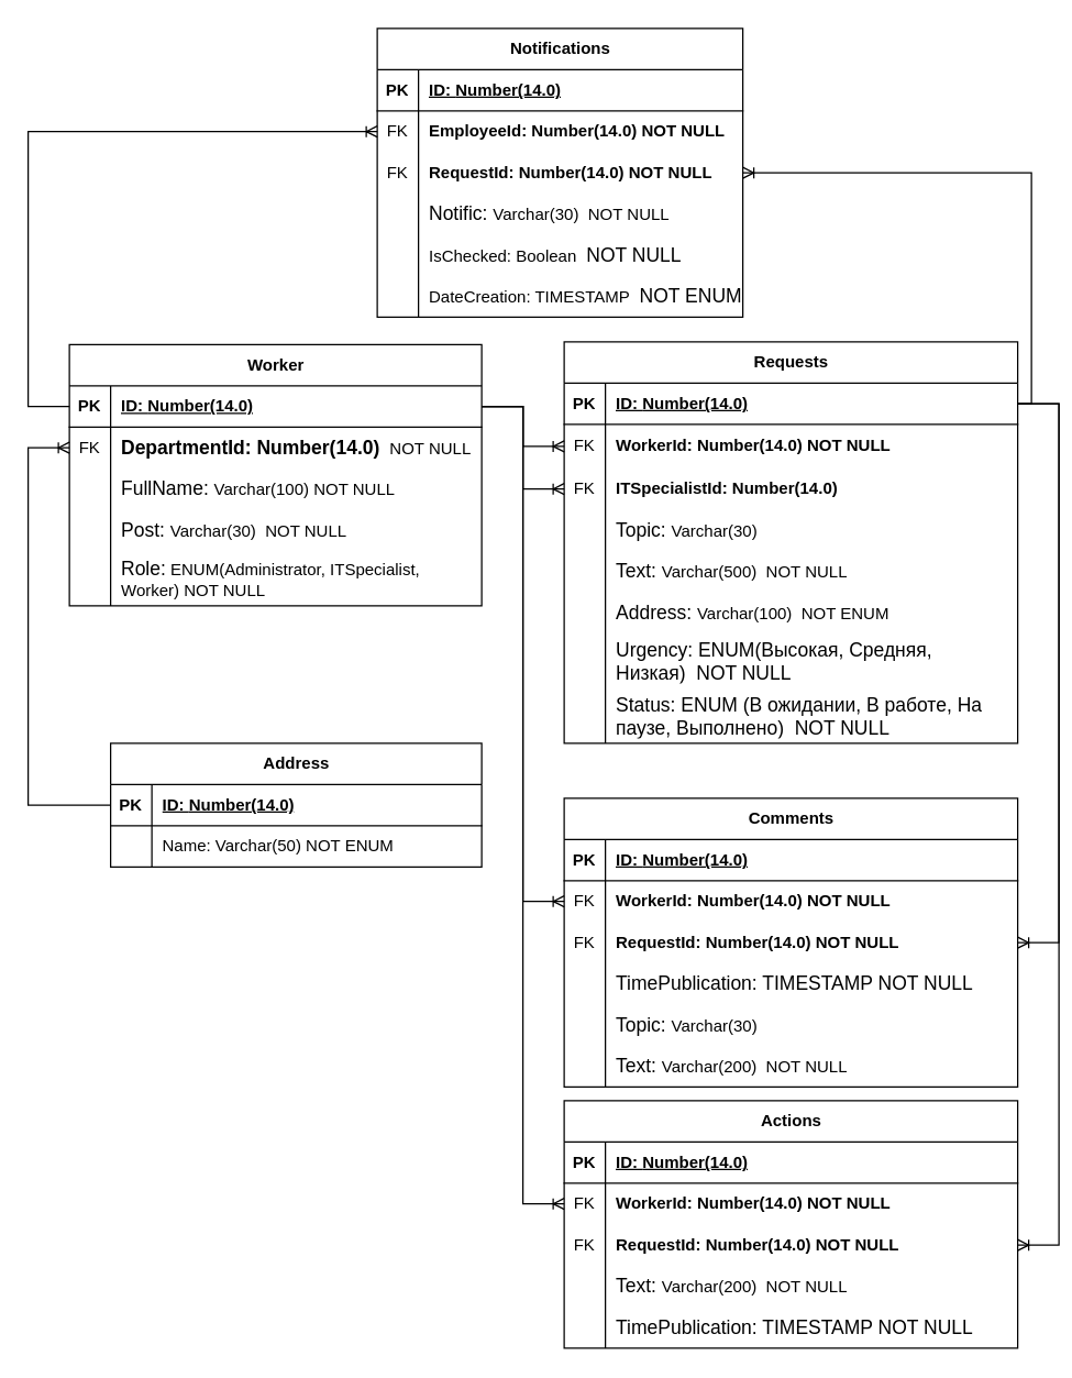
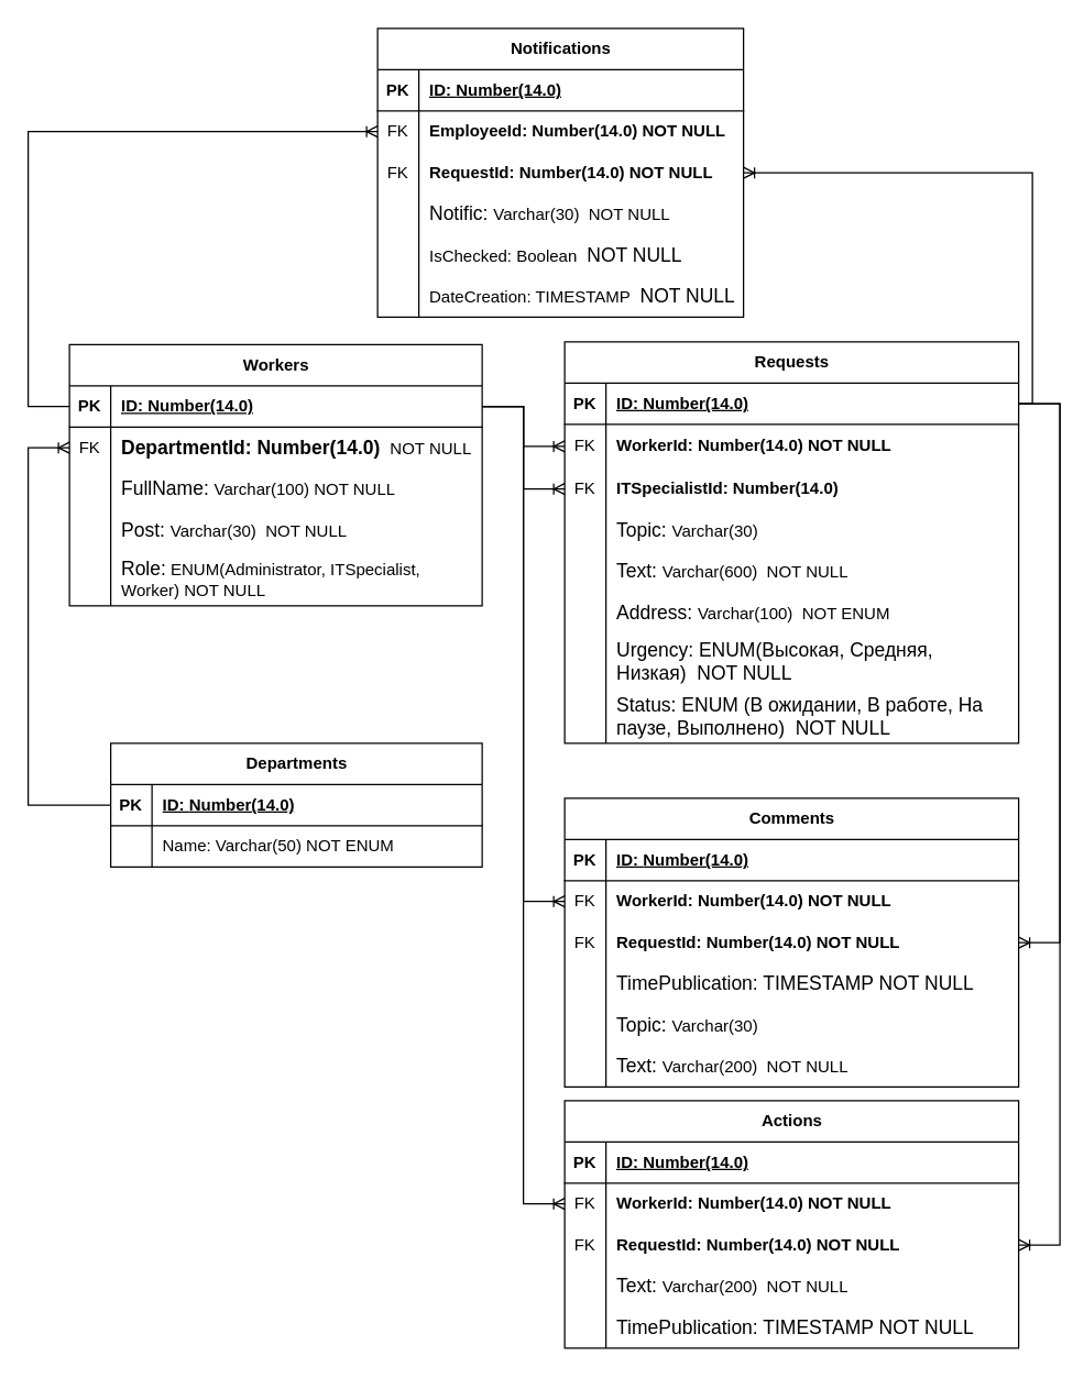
- <mxCell id="36" value="&lt;span style=&quot;white-space-collapse: preserve;&quot; data-src-align=&quot;0:4&quot; class=&quot;EzKURWReUAB5oZgtQNkl&quot;&gt;DateC&lt;/span&gt;&lt;span style=&quot;white-space-collapse: preserve;&quot; data-src-align=&quot;5:8&quot; class=&quot;EzKURWReUAB5oZgtQNkl&quot;&gt;reation: TIMESTAMP &lt;/span&gt;&lt;span style=&quot;font-size: 14px;&quot;&gt;&amp;nbsp;NOT ENUM&lt;/span&gt;" style="shape=partialRectangle;connectable=0;fillColor=none;top=0;left=0;bottom=0;right=0;align=left;spacingLeft=6;overflow=hidden;whiteSpace=wrap;html=1;" vertex="1" parent="34"><mxGeometry x="30" width="236" height="30" as="geometry"><mxRectangle width="236" height="30" as="alternateBounds" /></mxGeometry></mxCell>
+ <mxCell id="36" value="&lt;span style=&quot;white-space-collapse: preserve;&quot; data-src-align=&quot;0:4&quot; class=&quot;EzKURWReUAB5oZgtQNkl&quot;&gt;DateC&lt;/span&gt;&lt;span style=&quot;white-space-collapse: preserve;&quot; data-src-align=&quot;5:8&quot; class=&quot;EzKURWReUAB5oZgtQNkl&quot;&gt;reation: TIMESTAMP &lt;/span&gt;&lt;span style=&quot;font-size: 14px;&quot;&gt;&amp;nbsp;NOT NULL&lt;/span&gt;" style="shape=partialRectangle;connectable=0;fillColor=none;top=0;left=0;bottom=0;right=0;align=left;spacingLeft=6;overflow=hidden;whiteSpace=wrap;html=1;" vertex="1" parent="34"><mxGeometry x="30" width="236" height="30" as="geometry"><mxRectangle width="236" height="30" as="alternateBounds" /></mxGeometry></mxCell>
- <mxCell id="2" value="Worker" style="shape=table;startSize=30;container=1;collapsible=1;childLayout=tableLayout;fixedRows=1;rowLines=0;fontStyle=1;align=center;resizeLast=1;html=1;" vertex="1" parent="1"><mxGeometry x="50" y="250" width="300" height="190" as="geometry" /></mxCell>
+ <mxCell id="2" value="Workers" style="shape=table;startSize=30;container=1;collapsible=1;childLayout=tableLayout;fixedRows=1;rowLines=0;fontStyle=1;align=center;resizeLast=1;html=1;" vertex="1" parent="1"><mxGeometry x="50" y="250" width="300" height="190" as="geometry" /></mxCell>
- <mxCell id="59" value="&lt;font style=&quot;font-size: 14px;&quot;&gt;Text:&amp;nbsp;&lt;/font&gt;Varchar(500)&amp;nbsp;&amp;nbsp;NOT NULL" style="shape=partialRectangle;connectable=0;fillColor=none;top=0;left=0;bottom=0;right=0;align=left;spacingLeft=6;overflow=hidden;whiteSpace=wrap;html=1;" vertex="1" parent="57"><mxGeometry x="30" width="300" height="30" as="geometry"><mxRectangle width="300" height="30" as="alternateBounds" /></mxGeometry></mxCell>
+ <mxCell id="59" value="&lt;font style=&quot;font-size: 14px;&quot;&gt;Text:&amp;nbsp;&lt;/font&gt;Varchar(600)&amp;nbsp;&amp;nbsp;NOT NULL" style="shape=partialRectangle;connectable=0;fillColor=none;top=0;left=0;bottom=0;right=0;align=left;spacingLeft=6;overflow=hidden;whiteSpace=wrap;html=1;" vertex="1" parent="57"><mxGeometry x="30" width="300" height="30" as="geometry"><mxRectangle width="300" height="30" as="alternateBounds" /></mxGeometry></mxCell>
- <mxCell id="37" value="Address" style="shape=table;startSize=30;container=1;collapsible=1;childLayout=tableLayout;fixedRows=1;rowLines=0;fontStyle=1;align=center;resizeLast=1;html=1;" vertex="1" parent="1"><mxGeometry x="80" y="540" width="270" height="90" as="geometry" /></mxCell>
+ <mxCell id="37" value="Departments" style="shape=table;startSize=30;container=1;collapsible=1;childLayout=tableLayout;fixedRows=1;rowLines=0;fontStyle=1;align=center;resizeLast=1;html=1;" vertex="1" parent="1"><mxGeometry x="80" y="540" width="270" height="90" as="geometry" /></mxCell>
